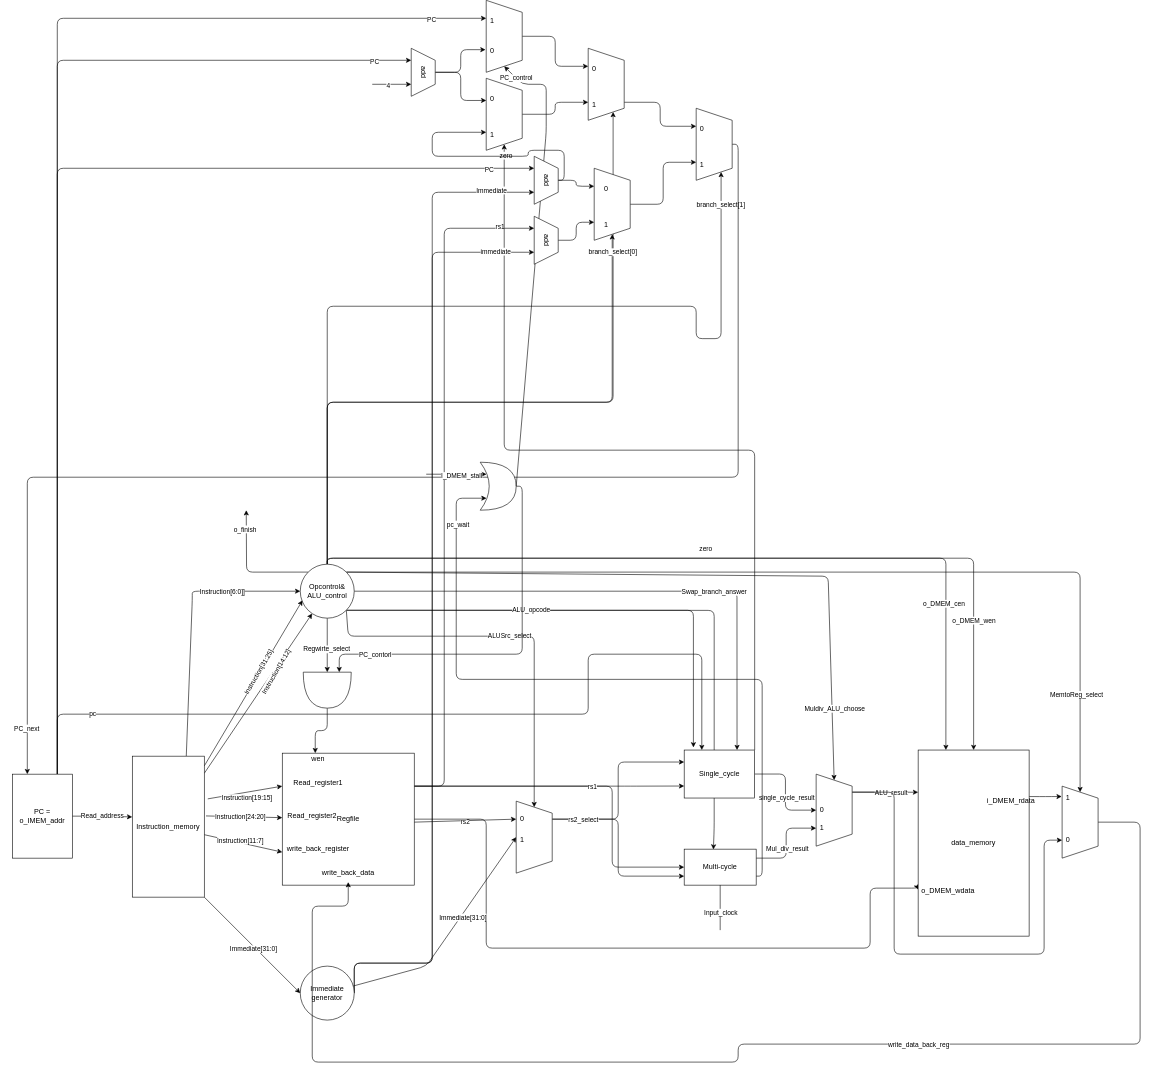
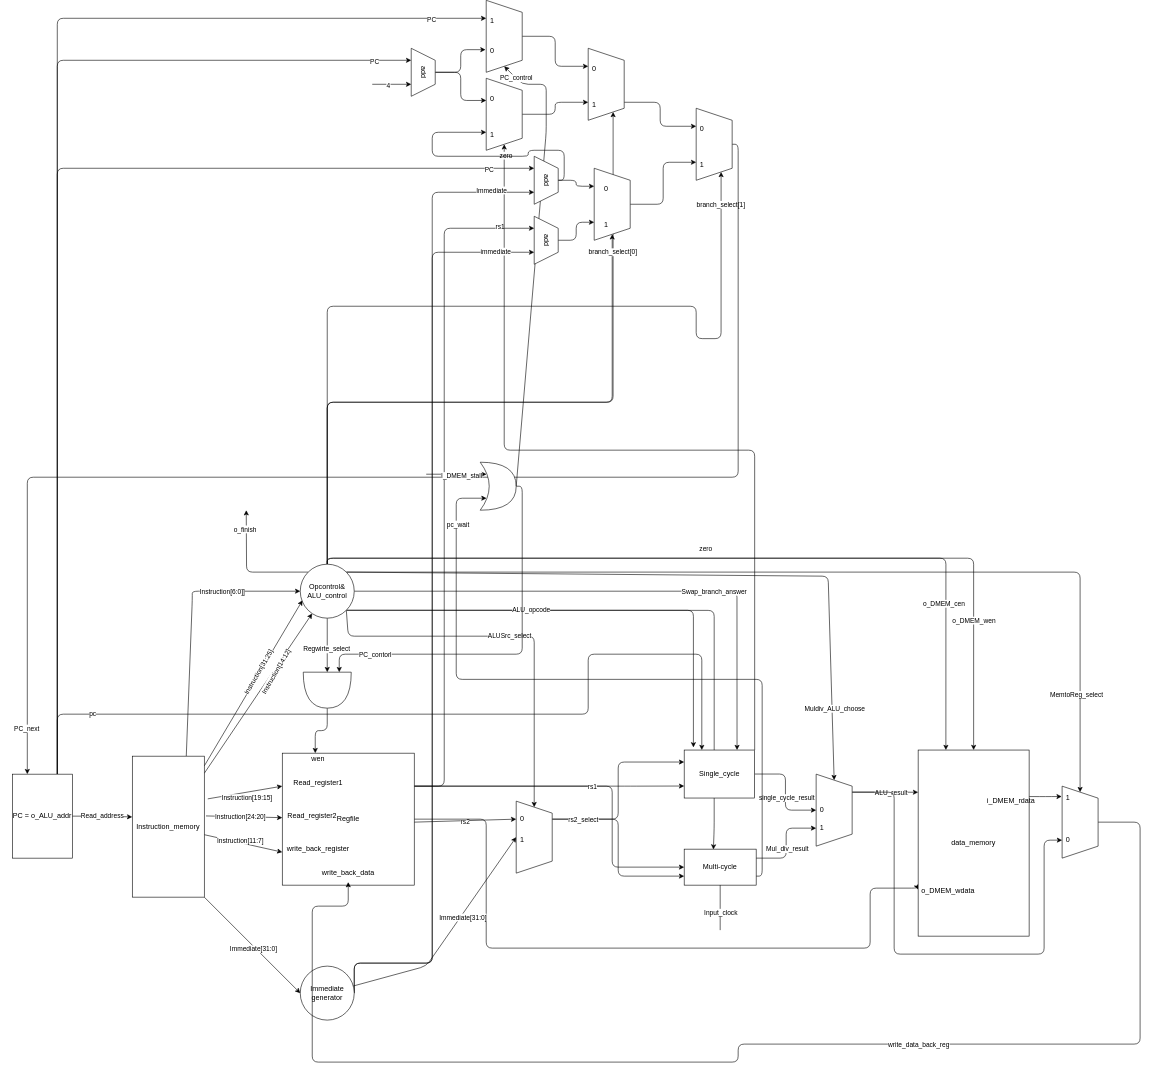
- <mxCell id="64" value="PC = o_IMEM_addr" style="rounded=0;whiteSpace=wrap;html=1;" vertex="1" parent="1"><mxGeometry x="20" y="1290" width="100" height="140" as="geometry" /></mxCell>
+ <mxCell id="64" value="PC = o_ALU_addr" style="rounded=0;whiteSpace=wrap;html=1;" vertex="1" parent="1"><mxGeometry x="20" y="1290" width="100" height="140" as="geometry" /></mxCell>
